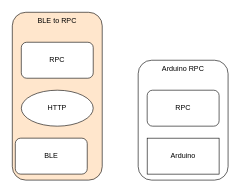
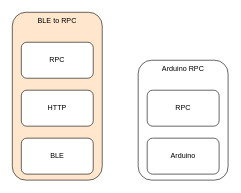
- <mxCell id="4" value="HTTP" style="ellipse;whiteSpace=wrap;html=1;" vertex="1" parent="1"><mxGeometry x="35" y="150" width="120" height="60" as="geometry" /></mxCell>
+ <mxCell id="4" value="HTTP" style="rounded=1;whiteSpace=wrap;html=1;" vertex="1" parent="1"><mxGeometry x="35" y="150" width="120" height="60" as="geometry" /></mxCell>
- <mxCell id="3" value="BLE" style="rounded=1;whiteSpace=wrap;html=1;" vertex="1" parent="1"><mxGeometry x="25" y="230" width="120" height="60" as="geometry" /></mxCell>
+ <mxCell id="3" value="BLE" style="rounded=1;whiteSpace=wrap;html=1;" vertex="1" parent="1"><mxGeometry x="35" y="230" width="120" height="60" as="geometry" /></mxCell>
- <mxCell id="7" value="Arduino" style="whiteSpace=wrap;html=1;rounded=0;" vertex="1" parent="1"><mxGeometry x="245" y="230" width="120" height="60" as="geometry" /></mxCell>
+ <mxCell id="7" value="Arduino" style="rounded=1;whiteSpace=wrap;html=1;" vertex="1" parent="1"><mxGeometry x="245" y="230" width="120" height="60" as="geometry" /></mxCell>
